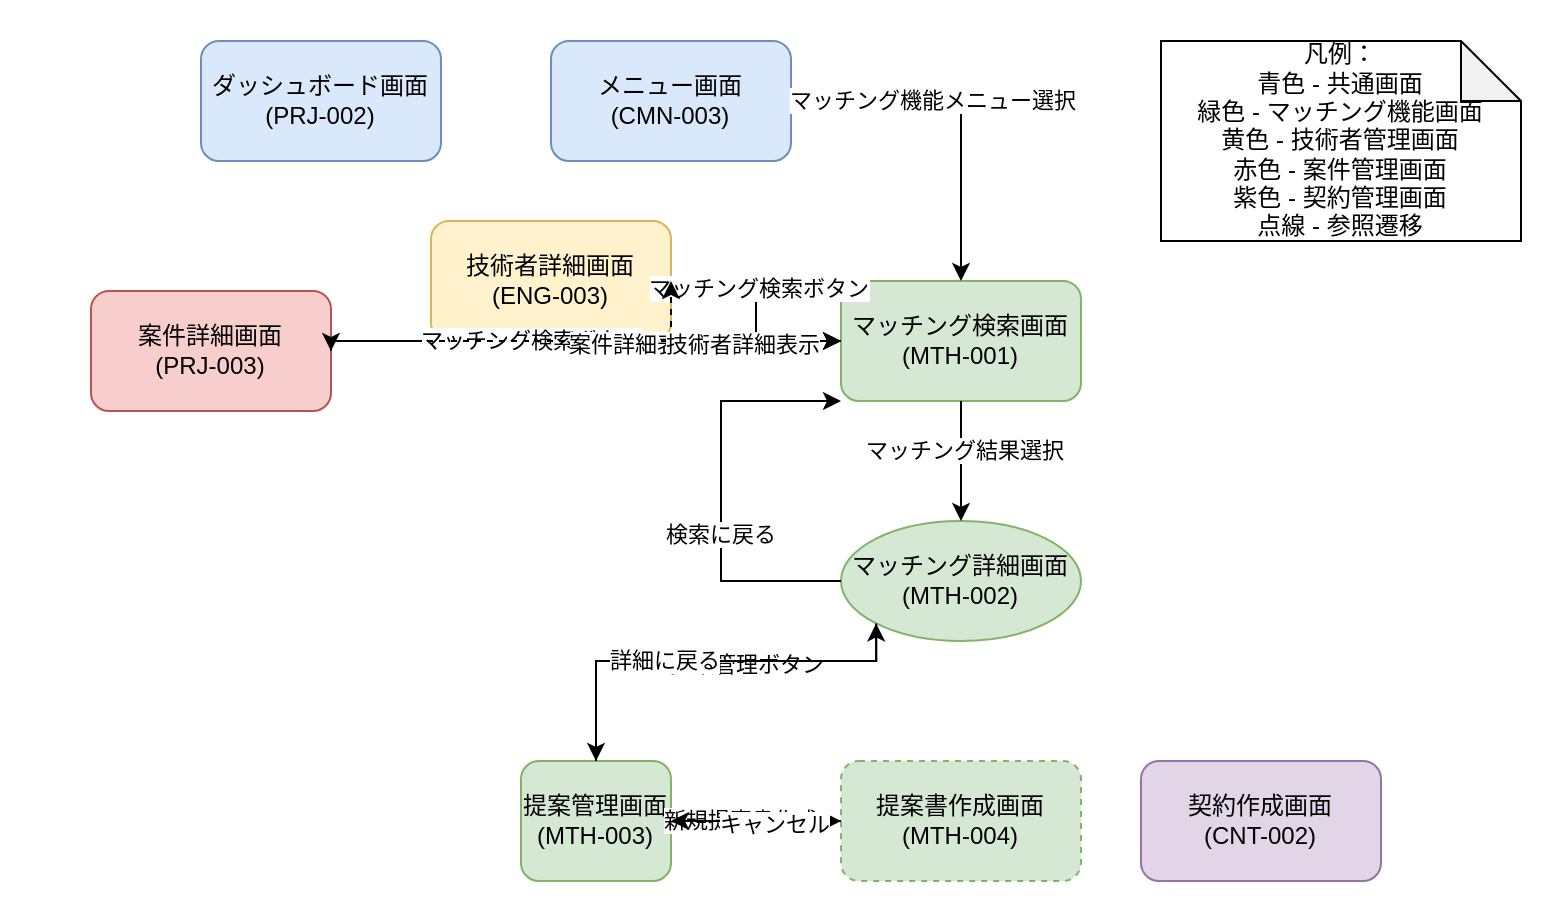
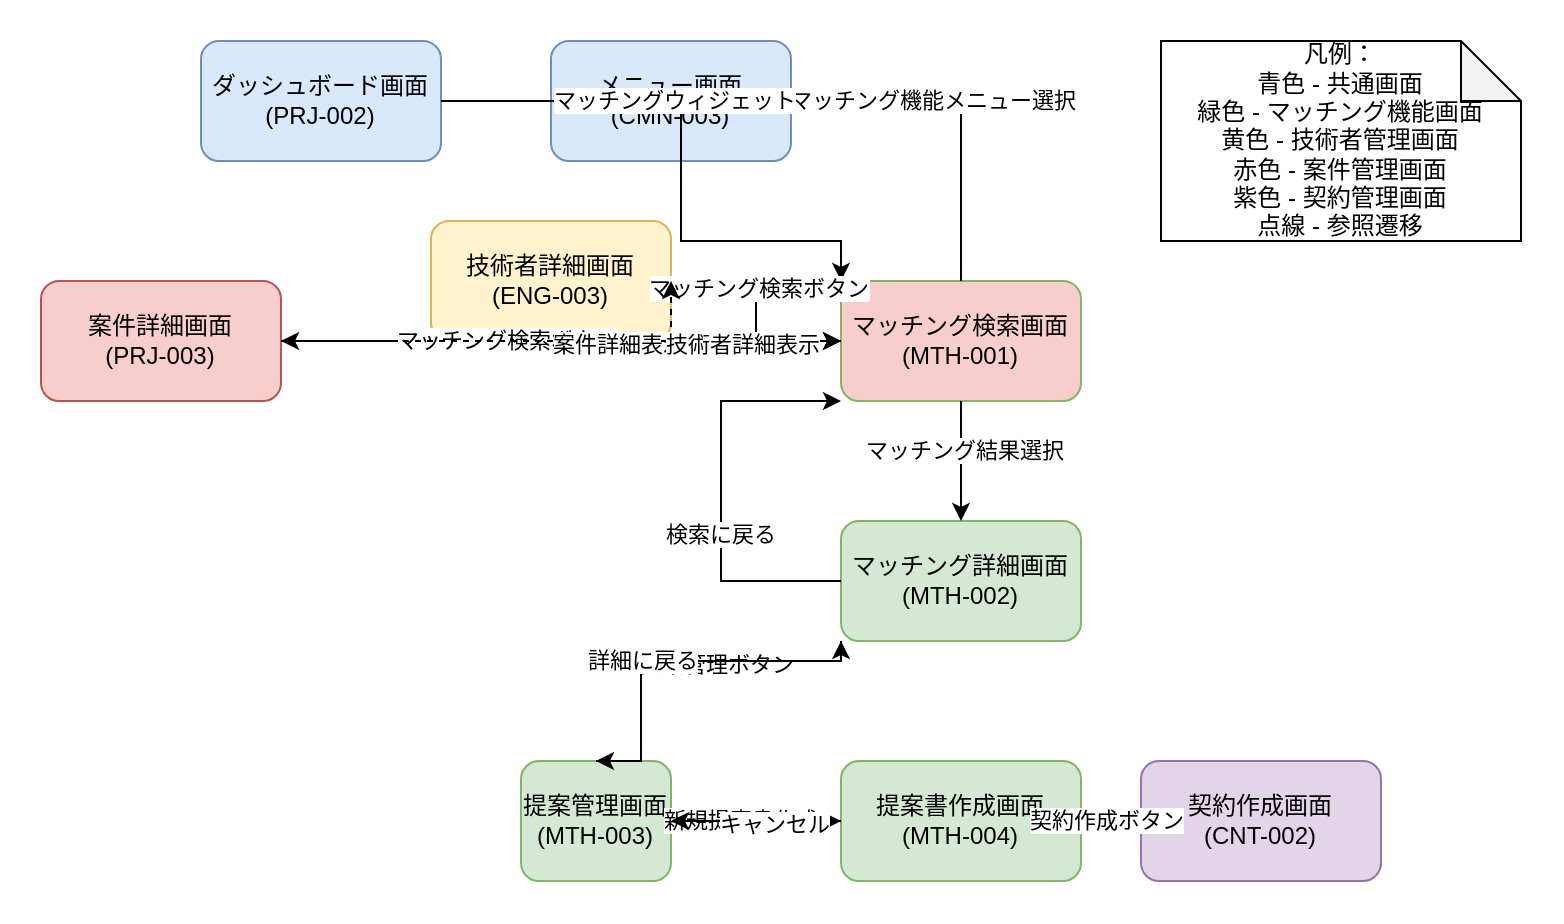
+ <mxCell id="13" style="edgeStyle=orthogonalEdgeStyle;rounded=0;orthogonalLoop=1;jettySize=auto;html=1;exitX=1;exitY=0.5;exitDx=0;exitDy=0;entryX=0;entryY=0;entryDx=0;entryDy=0;" edge="1" parent="1" source="2" target="6"><mxGeometry relative="1" as="geometry"><Array as="points"><mxPoint x="340" y="50" /><mxPoint x="340" y="120" /><mxPoint x="420" y="120" /></Array></mxGeometry></mxCell>
+ <mxCell id="14" value="マッチングウィジェット" style="edgeLabel;html=1;align=center;verticalAlign=middle;resizable=0;points=[];" vertex="1" connectable="0" parent="13"><mxGeometry x="-0.2" y="1" relative="1" as="geometry"><mxPoint as="offset" /></mxGeometry></mxCell>
- <mxCell id="11" style="edgeStyle=orthogonalEdgeStyle;rounded=0;orthogonalLoop=1;jettySize=auto;html=1;exitX=1;exitY=0.5;exitDx=0;exitDy=0;entryX=0.5;entryY=0;entryDx=0;entryDy=0;" edge="1" parent="1" source="3" target="6"><mxGeometry relative="1" as="geometry"><Array as="points"><mxPoint x="480" y="50" /></Array></mxGeometry></mxCell>
+ <mxCell id="11" style="edgeStyle=orthogonalEdgeStyle;rounded=0;orthogonalLoop=1;jettySize=auto;html=1;exitX=1;exitY=0.5;exitDx=0;exitDy=0;entryX=0.5;entryY=0;entryDx=0;entryDy=0;endArrow=none;" edge="1" parent="1" source="3" target="6"><mxGeometry relative="1" as="geometry"><Array as="points"><mxPoint x="480" y="50" /></Array></mxGeometry></mxCell>
- <mxCell id="6" value="マッチング検索画面&#10;(MTH-001)" style="rounded=1;whiteSpace=wrap;html=1;fillColor=#d5e8d4;strokeColor=#82b366;" vertex="1" parent="1"><mxGeometry x="420" y="140" width="120" height="60" as="geometry" /></mxCell>
+ <mxCell id="6" value="マッチング検索画面&#10;(MTH-001)" style="rounded=1;whiteSpace=wrap;html=1;fillColor=#f8cecc;strokeColor=#82b366;" vertex="1" parent="1"><mxGeometry x="420" y="140" width="120" height="60" as="geometry" /></mxCell>
- <mxCell id="4" value="案件詳細画面&#10;(PRJ-003)" style="rounded=1;whiteSpace=wrap;html=1;fillColor=#f8cecc;strokeColor=#b85450;" vertex="1" parent="1"><mxGeometry x="45" y="145" width="120" height="60" as="geometry" /></mxCell>
+ <mxCell id="4" value="案件詳細画面&#10;(PRJ-003)" style="rounded=1;whiteSpace=wrap;html=1;fillColor=#f8cecc;strokeColor=#b85450;" vertex="1" parent="1"><mxGeometry x="20" y="140" width="120" height="60" as="geometry" /></mxCell>
- <mxCell id="7" value="マッチング詳細画面&#10;(MTH-002)" style="ellipse;whiteSpace=wrap;html=1;fillColor=#d5e8d4;strokeColor=#82b366;" vertex="1" parent="1"><mxGeometry x="420" y="260" width="120" height="60" as="geometry" /></mxCell>
+ <mxCell id="7" value="マッチング詳細画面&#10;(MTH-002)" style="rounded=1;whiteSpace=wrap;html=1;fillColor=#d5e8d4;strokeColor=#82b366;" vertex="1" parent="1"><mxGeometry x="420" y="260" width="120" height="60" as="geometry" /></mxCell>
- <mxCell id="9" value="提案書作成画面&#10;(MTH-004)" style="rounded=1;whiteSpace=wrap;html=1;fillColor=#d5e8d4;strokeColor=#82b366;dashed=1;" vertex="1" parent="1"><mxGeometry x="420" y="380" width="120" height="60" as="geometry" /></mxCell>
+ <mxCell id="9" value="提案書作成画面&#10;(MTH-004)" style="rounded=1;whiteSpace=wrap;html=1;fillColor=#d5e8d4;strokeColor=#82b366;" vertex="1" parent="1"><mxGeometry x="420" y="380" width="120" height="60" as="geometry" /></mxCell>
+ <mxCell id="35" style="edgeStyle=orthogonalEdgeStyle;rounded=0;orthogonalLoop=1;jettySize=auto;html=1;exitX=1;exitY=0.5;exitDx=0;exitDy=0;entryX=0;entryY=0.5;entryDx=0;entryDy=0;" edge="1" parent="1" source="9" target="10"><mxGeometry relative="1" as="geometry" /></mxCell>
+ <mxCell id="36" value="契約作成ボタン" style="edgeLabel;html=1;align=center;verticalAlign=middle;resizable=0;points=[];" vertex="1" connectable="0" parent="35"><mxGeometry x="-0.2" y="1" relative="1" as="geometry"><mxPoint as="offset" /></mxGeometry></mxCell>
